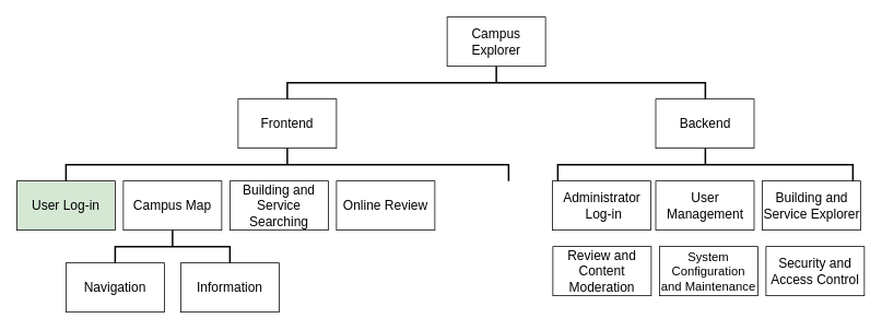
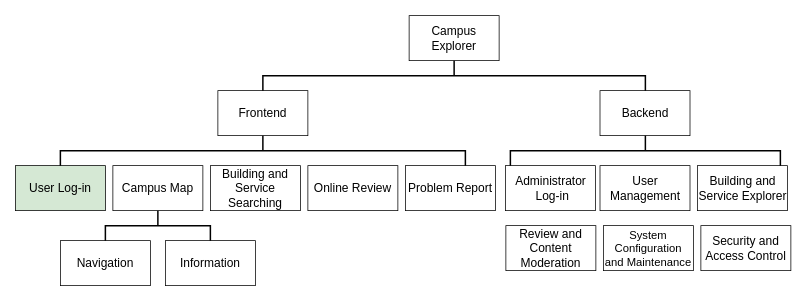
+ <mxCell id="17" value="Problem Report" style="rounded=0;whiteSpace=wrap;html=1;fontFamily=Helvetica;fontSize=16;" vertex="1" parent="1"><mxGeometry x="540" y="220" width="120" height="60" as="geometry" /></mxCell>
